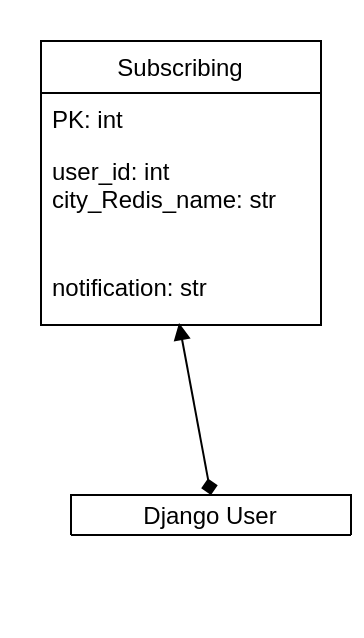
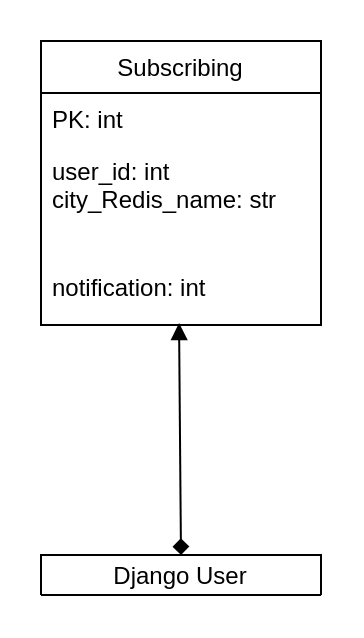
- <mxCell id="6" value="notification: str&#10;" style="text;strokeColor=none;fillColor=none;align=left;verticalAlign=top;spacingLeft=4;spacingRight=4;overflow=hidden;rotatable=0;points=[[0,0.5],[1,0.5]];portConstraint=eastwest;" parent="3" vertex="1"><mxGeometry y="110" width="140" height="32" as="geometry" /></mxCell>
+ <mxCell id="6" value="notification: int&#10;" style="text;strokeColor=none;fillColor=none;align=left;verticalAlign=top;spacingLeft=4;spacingRight=4;overflow=hidden;rotatable=0;points=[[0,0.5],[1,0.5]];portConstraint=eastwest;" parent="3" vertex="1"><mxGeometry y="110" width="140" height="32" as="geometry" /></mxCell>
- <mxCell id="2" value="Django User" style="swimlane;fontStyle=0;childLayout=stackLayout;horizontal=1;startSize=26;fillColor=none;horizontalStack=0;resizeParent=1;resizeParentMax=0;resizeLast=0;collapsible=1;marginBottom=0;" parent="1" vertex="1"><mxGeometry x="35" y="247" width="140" height="20" as="geometry" /></mxCell>
+ <mxCell id="2" value="Django User" style="swimlane;fontStyle=0;childLayout=stackLayout;horizontal=1;startSize=26;fillColor=none;horizontalStack=0;resizeParent=1;resizeParentMax=0;resizeLast=0;collapsible=1;marginBottom=0;" parent="1" vertex="1"><mxGeometry x="20" y="277" width="140" height="20" as="geometry" /></mxCell>
